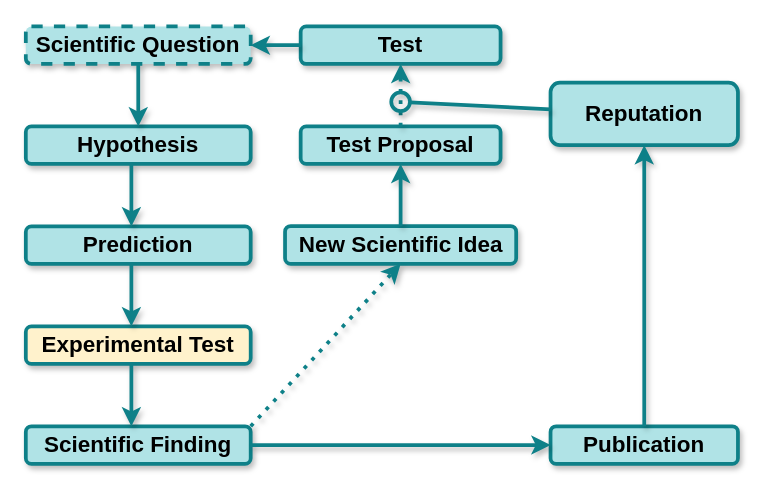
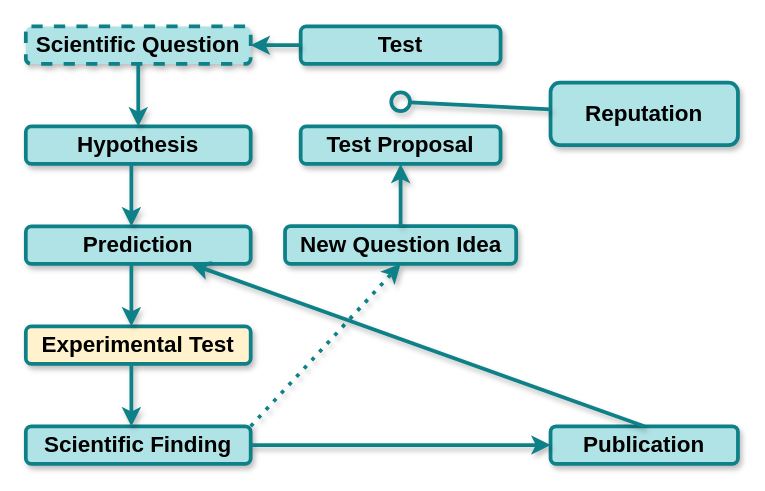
- <mxCell id="18" value="" style="endArrow=classic;html=1;exitX=0.5;exitY=0;exitDx=0;exitDy=0;entryX=0.5;entryY=1;entryDx=0;entryDy=0;dashed=1;dashPattern=1 2;fillColor=#b0e3e6;strokeColor=#0e8088;strokeWidth=3;shadow=1;comic=0;fontSize=18;fontStyle=1" parent="1" source="9" target="11" edge="1"><mxGeometry width="50" height="50" relative="1" as="geometry"><mxPoint x="587" y="120.71" as="sourcePoint" /><mxPoint x="587" y="170.71" as="targetPoint" /></mxGeometry></mxCell>
- <mxCell id="8" value="New Scientific Idea" style="rounded=1;fillColor=#b0e3e6;strokeColor=#0e8088;strokeWidth=3;shadow=1;comic=0;fontSize=18;fontStyle=1;html=1;" parent="1" vertex="1"><mxGeometry x="227.5" y="180.42" width="185" height="30.29" as="geometry" /></mxCell>
+ <mxCell id="8" value="New Question Idea" style="rounded=1;fillColor=#b0e3e6;strokeColor=#0e8088;strokeWidth=3;shadow=1;comic=0;fontSize=18;fontStyle=1;html=1;" parent="1" vertex="1"><mxGeometry x="227.5" y="180.42" width="185" height="30.29" as="geometry" /></mxCell>
- <mxCell id="21" value="" style="endArrow=classic;html=1;exitX=0.5;exitY=0;exitDx=0;exitDy=0;entryX=0.5;entryY=1;entryDx=0;entryDy=0;fillColor=#b0e3e6;strokeColor=#0e8088;strokeWidth=3;shadow=1;comic=0;fontSize=18;fontStyle=1" parent="1" source="7" target="10" edge="1"><mxGeometry width="50" height="50" relative="1" as="geometry"><mxPoint x="1015" y="160.71" as="sourcePoint" /><mxPoint x="1015" y="210.71" as="targetPoint" /></mxGeometry></mxCell>
+ <mxCell id="21" value="" style="endArrow=classic;html=1;exitX=0.5;exitY=0;exitDx=0;exitDy=0;fillColor=#b0e3e6;strokeColor=#0e8088;strokeWidth=3;shadow=1;comic=0;fontSize=18;fontStyle=1;" parent="1" source="7" target="4" edge="1"><mxGeometry width="50" height="50" relative="1" as="geometry"><mxPoint x="1015" y="160.71" as="sourcePoint" /><mxPoint x="1015" y="210.71" as="targetPoint" /></mxGeometry></mxCell>
